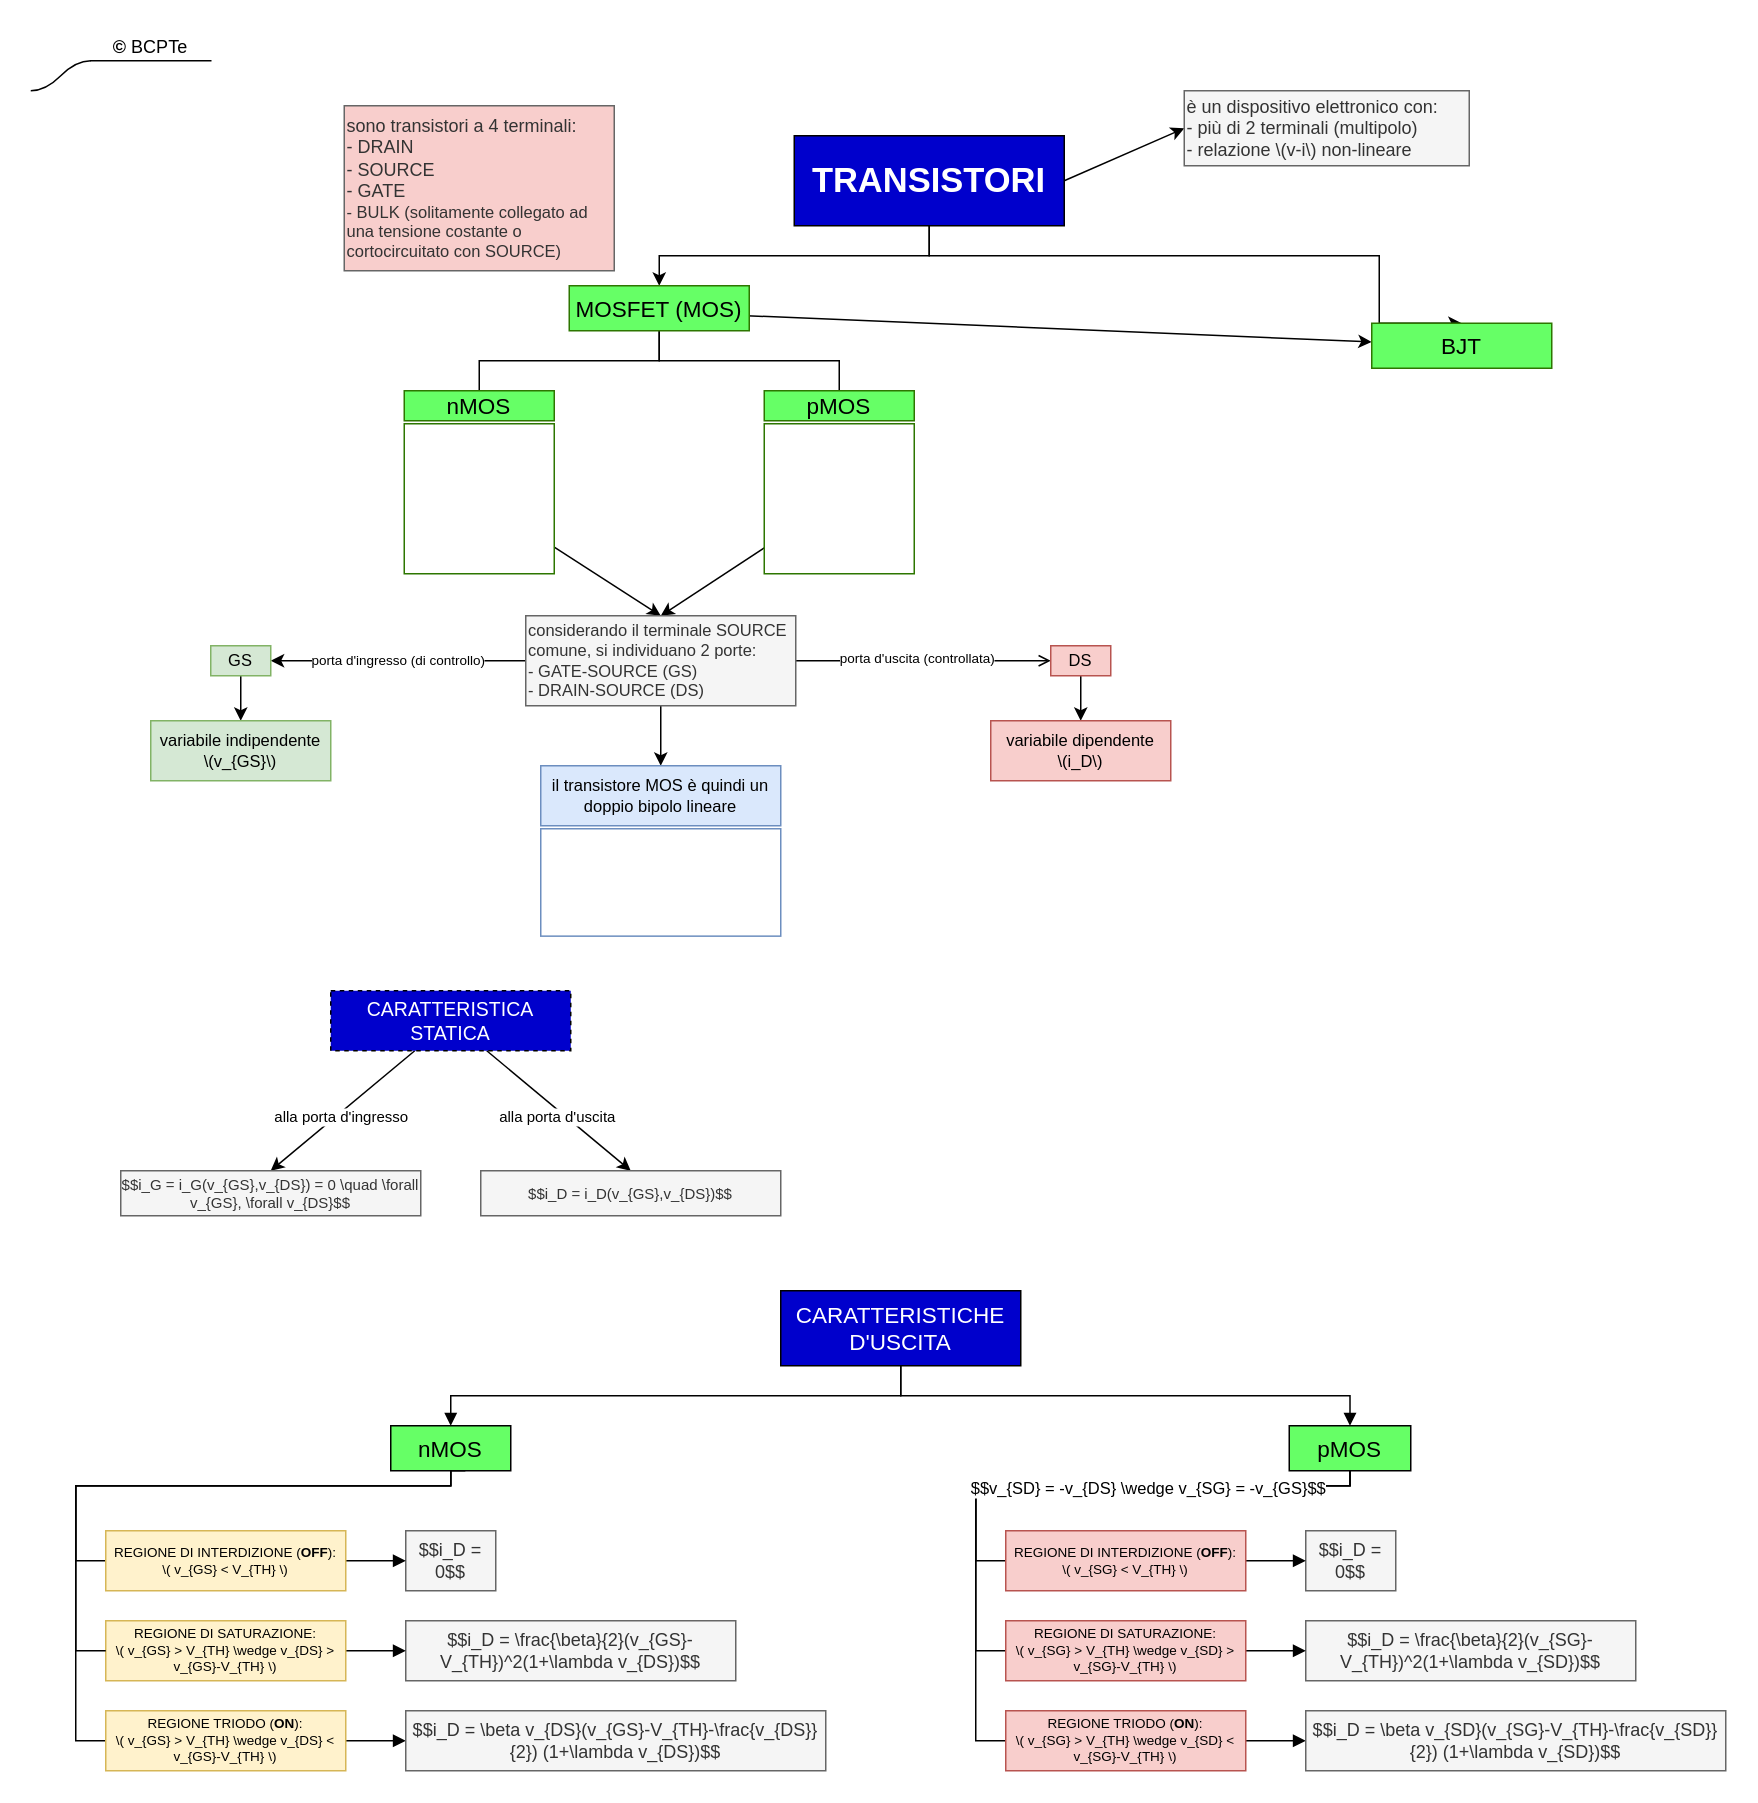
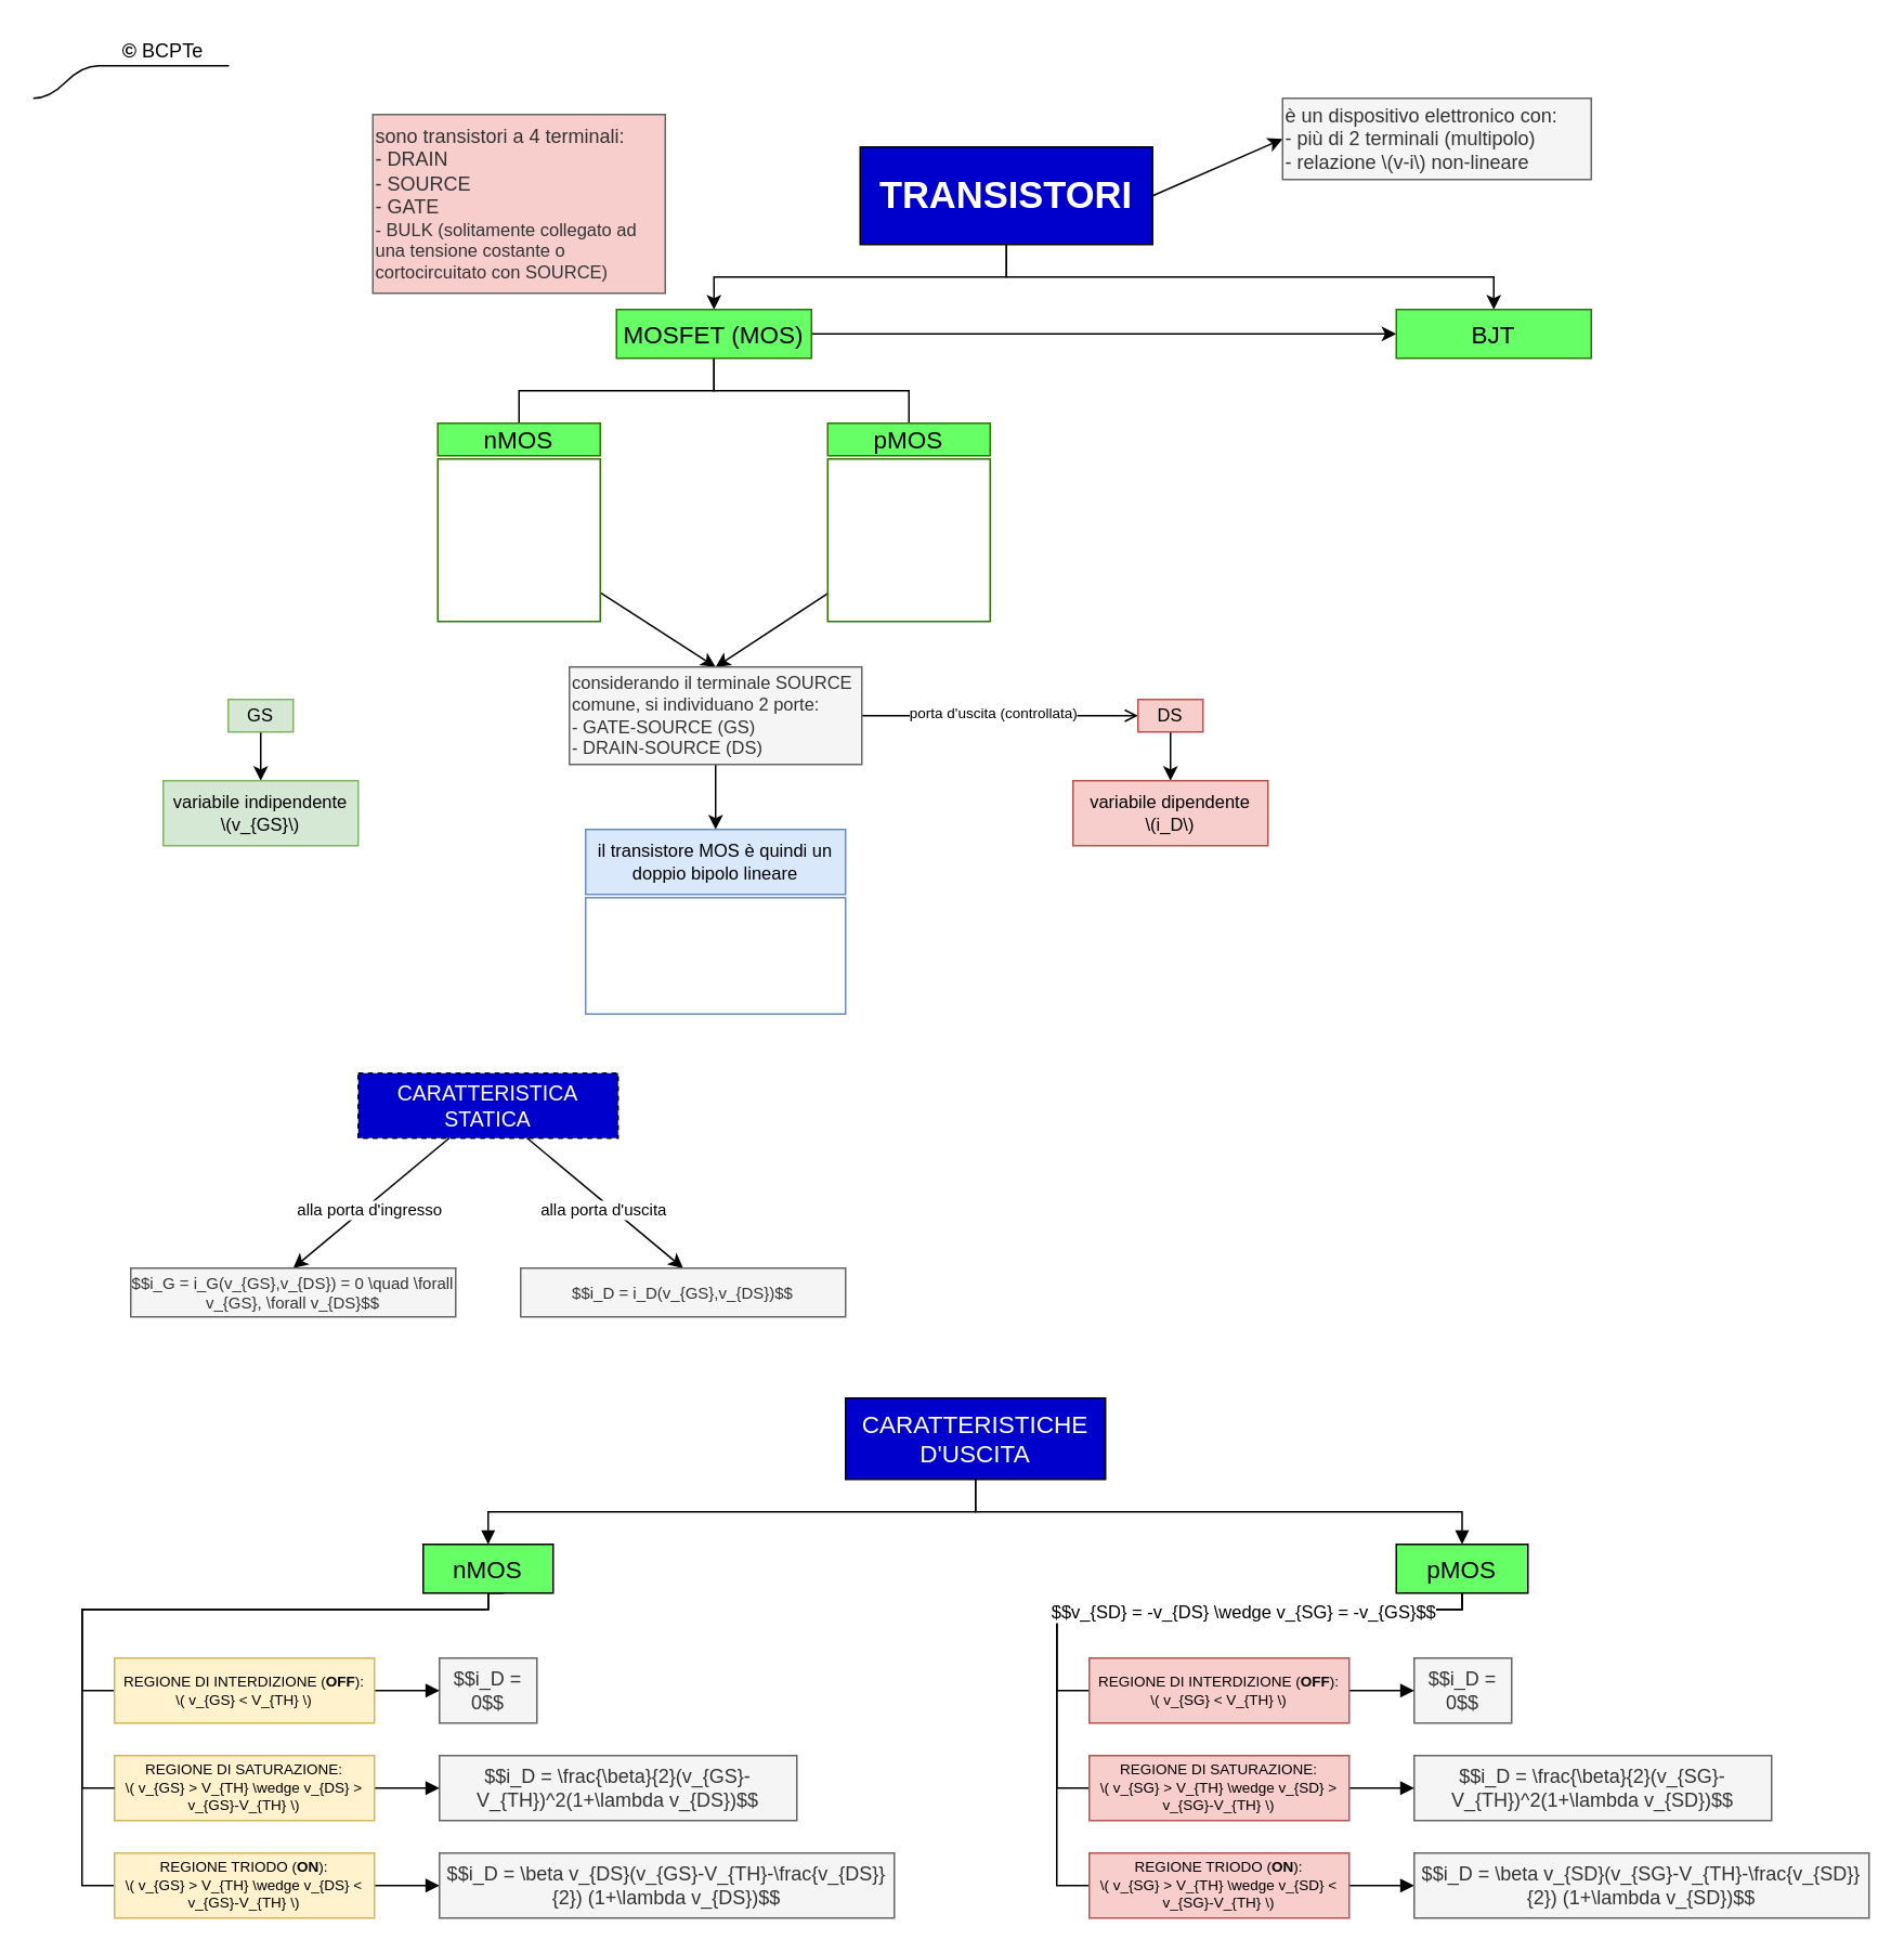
- <mxCell id="13" value="BJT" style="whiteSpace=wrap;html=1;fontSize=15;fontColor=#000000;fillColor=#66FF66;strokeColor=#2D7600;" parent="1" vertex="1"><mxGeometry x="914" y="215" width="120" height="30" as="geometry" /></mxCell>
+ <mxCell id="13" value="BJT" style="whiteSpace=wrap;html=1;fontSize=15;fontColor=#000000;fillColor=#66FF66;strokeColor=#2D7600;" parent="1" vertex="1"><mxGeometry x="859" y="190" width="120" height="30" as="geometry" /></mxCell>
- <mxCell id="22" value="" style="edgeStyle=none;rounded=0;orthogonalLoop=1;jettySize=auto;html=1;fontSize=11;" parent="1" source="26" target="30" edge="1"><mxGeometry relative="1" as="geometry" /></mxCell>
- <mxCell id="23" value="&lt;font style=&quot;font-size: 9px;&quot;&gt;porta d'ingresso (di controllo)&lt;br&gt;&lt;/font&gt;" style="edgeLabel;html=1;align=center;verticalAlign=middle;resizable=0;points=[];fontSize=10;" parent="22" vertex="1" connectable="0"><mxGeometry x="0.238" y="-1" relative="1" as="geometry"><mxPoint x="19" y="-1" as="offset" /></mxGeometry></mxCell>
